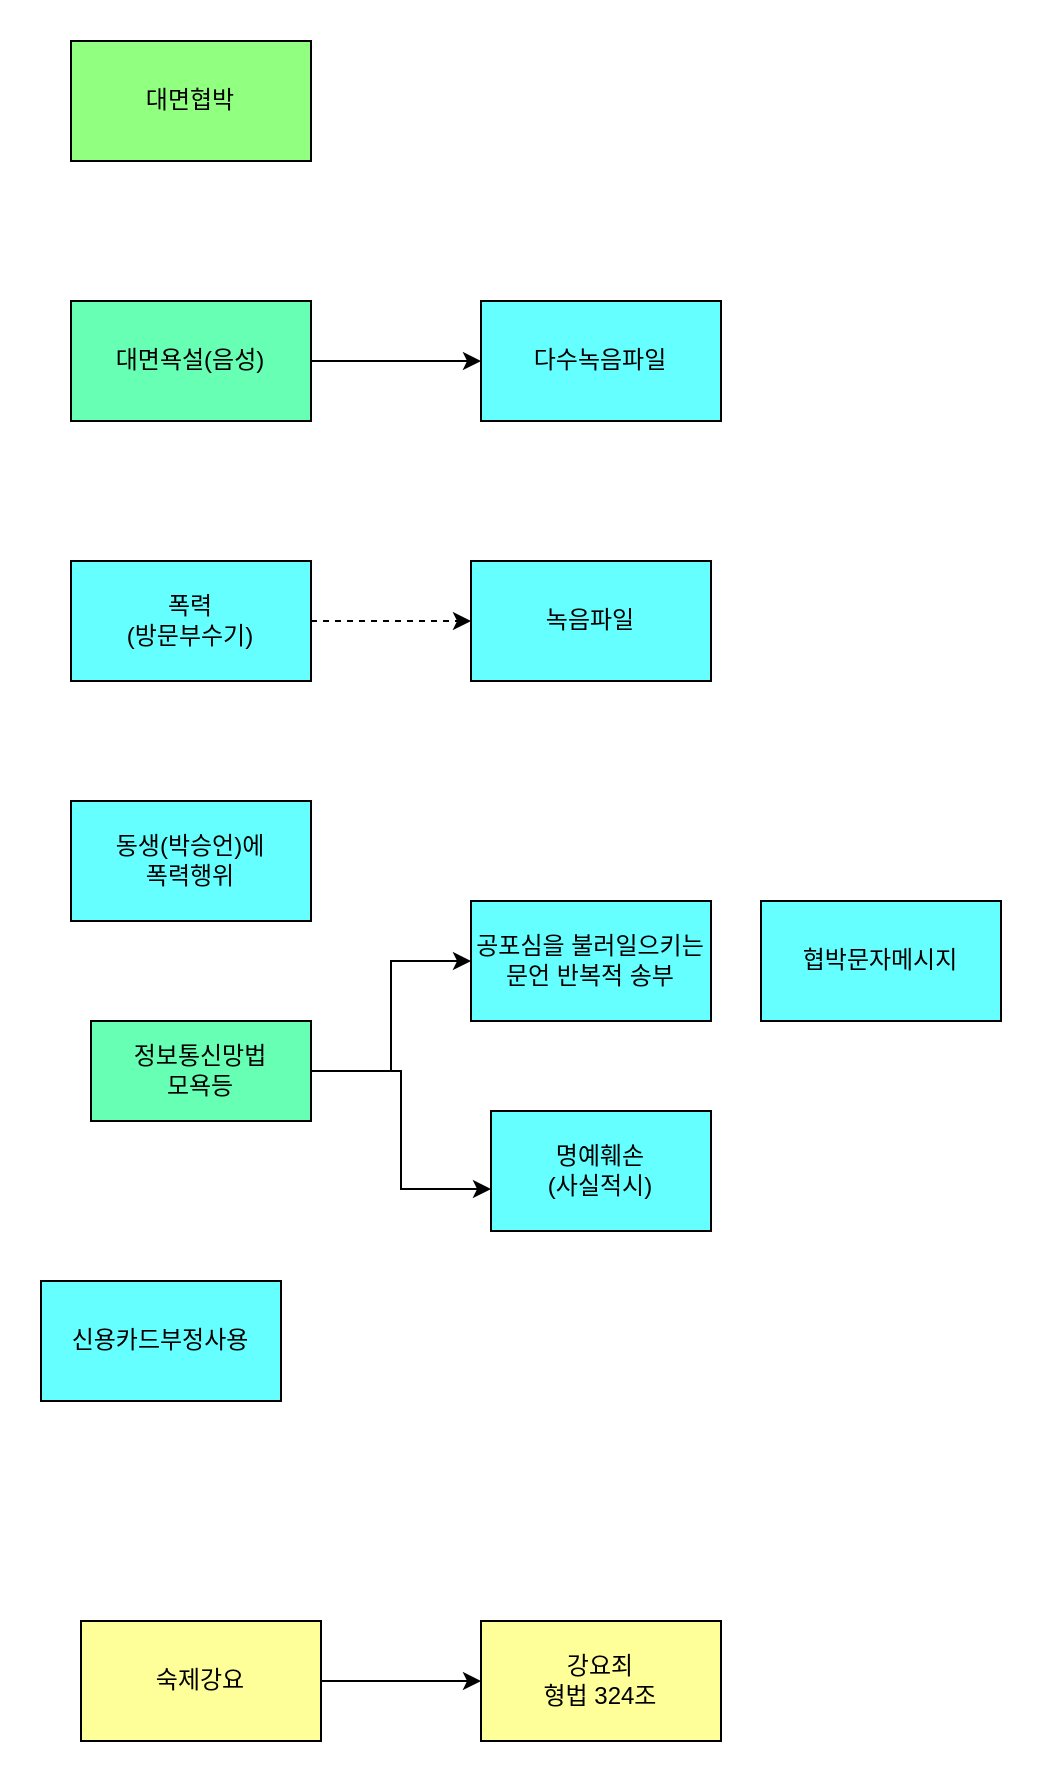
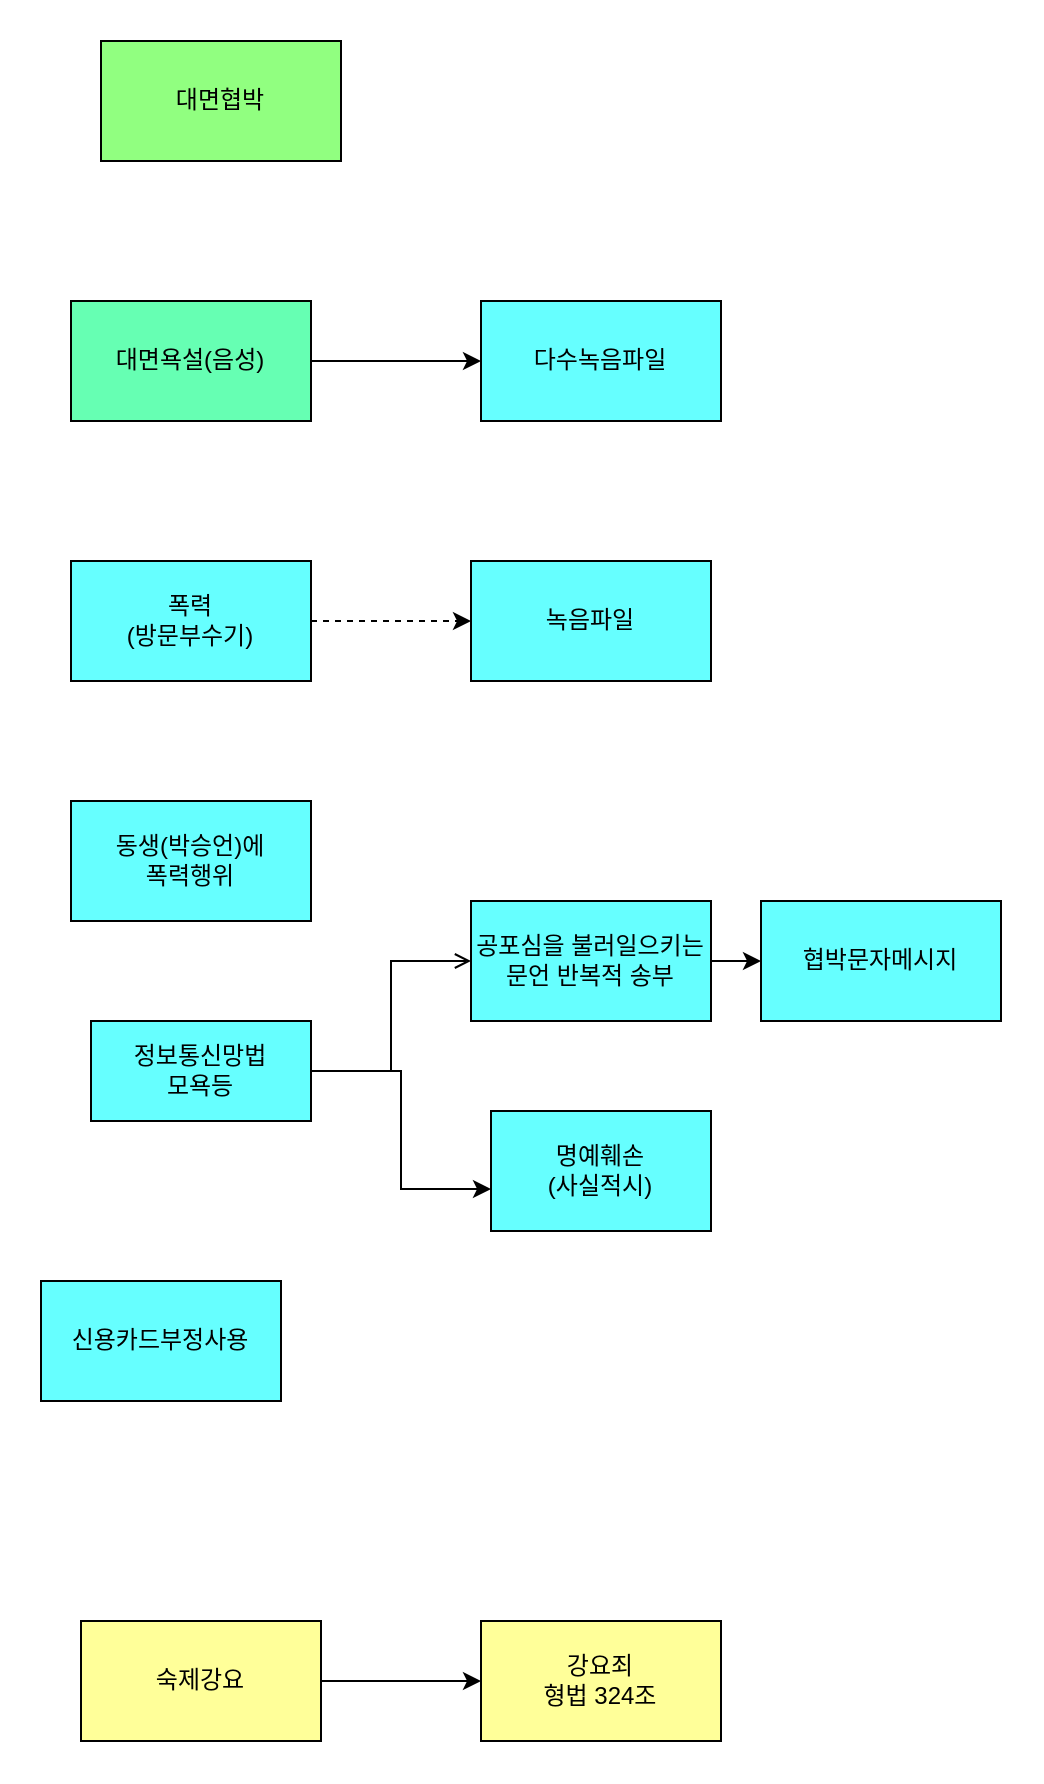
- <mxCell id="2" value="대면협박" style="rounded=0;whiteSpace=wrap;html=1;fillColor=#91FF80;" vertex="1" parent="1"><mxGeometry x="35" y="20" width="120" height="60" as="geometry" /></mxCell>
+ <mxCell id="2" value="대면협박" style="rounded=0;whiteSpace=wrap;html=1;fillColor=#91FF80;" vertex="1" parent="1"><mxGeometry x="50" y="20" width="120" height="60" as="geometry" /></mxCell>
- <mxCell id="6" value="" style="edgeStyle=orthogonalEdgeStyle;rounded=0;orthogonalLoop=1;jettySize=auto;html=1;" edge="1" parent="1" source="16" target="17"><mxGeometry relative="1" as="geometry" /></mxCell>
+ <mxCell id="6" value="" style="edgeStyle=orthogonalEdgeStyle;rounded=0;orthogonalLoop=1;jettySize=auto;html=1;endArrow=open;" edge="1" parent="1" source="16" target="17"><mxGeometry relative="1" as="geometry" /></mxCell>
+ <mxCell id="8" value="" style="edgeStyle=orthogonalEdgeStyle;rounded=0;orthogonalLoop=1;jettySize=auto;html=1;" edge="1" parent="1" source="17" target="20"><mxGeometry relative="1" as="geometry" /></mxCell>
- <mxCell id="16" value="정보통신망법&lt;br&gt;모욕등" style="rounded=0;whiteSpace=wrap;html=1;fillColor=#66ffb3;" vertex="1" parent="1"><mxGeometry x="45" y="510" width="110" height="50" as="geometry" /></mxCell>
+ <mxCell id="16" value="정보통신망법&lt;br&gt;모욕등" style="rounded=0;whiteSpace=wrap;html=1;fillColor=#66FFFF;" vertex="1" parent="1"><mxGeometry x="45" y="510" width="110" height="50" as="geometry" /></mxCell>
